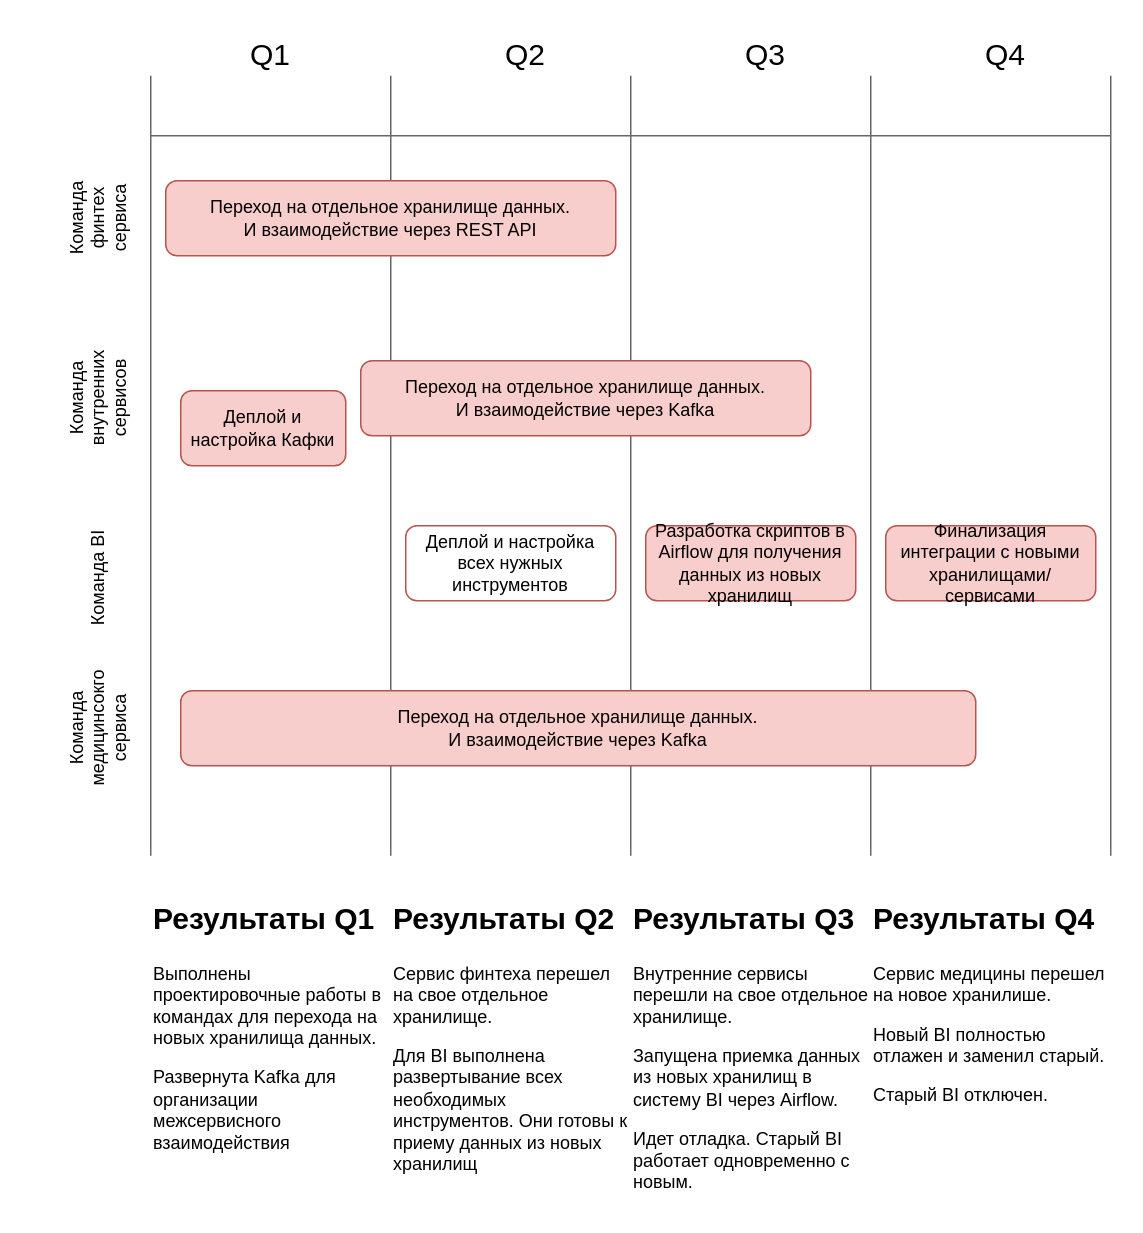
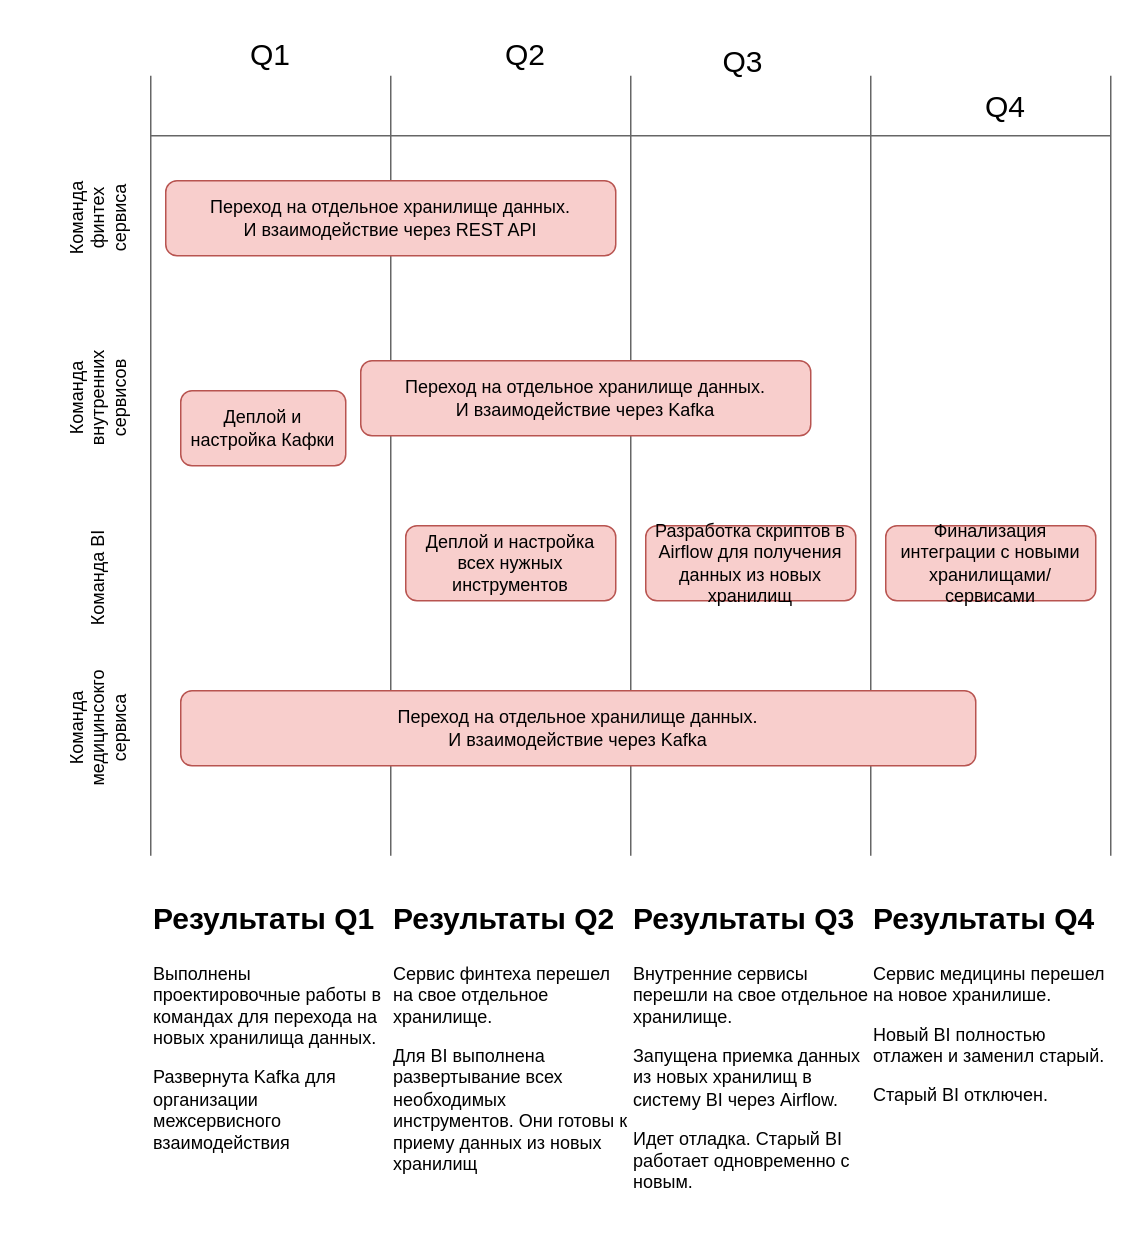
- <mxCell id="10" value="Q3" style="text;html=1;align=center;verticalAlign=middle;whiteSpace=wrap;rounded=0;fontSize=20;" vertex="1" parent="1"><mxGeometry x="480" y="20" width="60" height="30" as="geometry" /></mxCell>
+ <mxCell id="10" value="Q3" style="text;html=1;align=center;verticalAlign=middle;whiteSpace=wrap;rounded=0;fontSize=20;" vertex="1" parent="1"><mxGeometry x="465" y="25" width="60" height="30" as="geometry" /></mxCell>
- <mxCell id="9" value="Q4" style="text;html=1;align=center;verticalAlign=middle;whiteSpace=wrap;rounded=0;fontSize=20;" vertex="1" parent="1"><mxGeometry x="640" y="20" width="60" height="30" as="geometry" /></mxCell>
+ <mxCell id="9" value="Q4" style="text;html=1;align=center;verticalAlign=middle;whiteSpace=wrap;rounded=0;fontSize=20;" vertex="1" parent="1"><mxGeometry x="640" y="55" width="60" height="30" as="geometry" /></mxCell>
- <mxCell id="18" value="Деплой и настройка всех нужных инструментов" style="rounded=1;whiteSpace=wrap;html=1;fillColor=#ffffff;strokeColor=#b85450;" vertex="1" parent="1"><mxGeometry x="270" y="350" width="140" height="50" as="geometry" /></mxCell>
+ <mxCell id="18" value="Деплой и настройка всех нужных инструментов" style="rounded=1;whiteSpace=wrap;html=1;fillColor=#f8cecc;strokeColor=#b85450;" vertex="1" parent="1"><mxGeometry x="270" y="350" width="140" height="50" as="geometry" /></mxCell>
